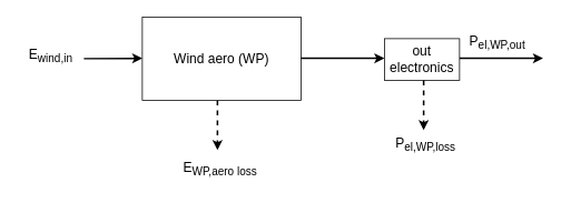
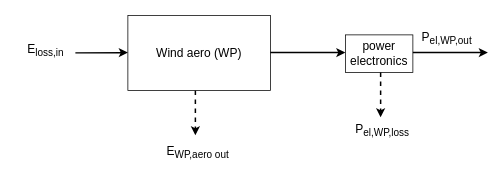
- <mxCell id="6" value="E&lt;sub&gt;wind,in&lt;/sub&gt;" style="text;html=1;align=center;verticalAlign=middle;resizable=0;points=[];autosize=1;strokeColor=none;fillColor=none;fontSize=16;" parent="1" vertex="1"><mxGeometry x="20" y="46" width="80" height="40" as="geometry" /></mxCell>
+ <mxCell id="6" value="E&lt;sub&gt;loss,in&lt;/sub&gt;" style="text;html=1;align=center;verticalAlign=middle;resizable=0;points=[];autosize=1;strokeColor=none;fillColor=none;fontSize=16;" parent="1" vertex="1"><mxGeometry x="20" y="46" width="80" height="40" as="geometry" /></mxCell>
- <mxCell id="8" value="&lt;span style=&quot;font-size: 16px;&quot;&gt;out electronics&lt;/span&gt;" style="rounded=0;whiteSpace=wrap;html=1;" parent="1" vertex="1"><mxGeometry x="460" y="46" width="90" height="50" as="geometry" /></mxCell>
+ <mxCell id="8" value="&lt;span style=&quot;font-size: 16px;&quot;&gt;power electronics&lt;/span&gt;" style="rounded=0;whiteSpace=wrap;html=1;" parent="1" vertex="1"><mxGeometry x="460" y="46" width="90" height="50" as="geometry" /></mxCell>
- <mxCell id="3" value="E&lt;sub&gt;WP,aero loss&lt;/sub&gt;" style="text;html=1;align=center;verticalAlign=middle;resizable=0;points=[];autosize=1;strokeColor=none;fillColor=none;fontSize=16;" parent="1" vertex="1"><mxGeometry x="208" y="182" width="110" height="40" as="geometry" /></mxCell>
+ <mxCell id="3" value="E&lt;sub&gt;WP,aero out&lt;/sub&gt;" style="text;html=1;align=center;verticalAlign=middle;resizable=0;points=[];autosize=1;strokeColor=none;fillColor=none;fontSize=16;" parent="1" vertex="1"><mxGeometry x="208" y="182" width="110" height="40" as="geometry" /></mxCell>
